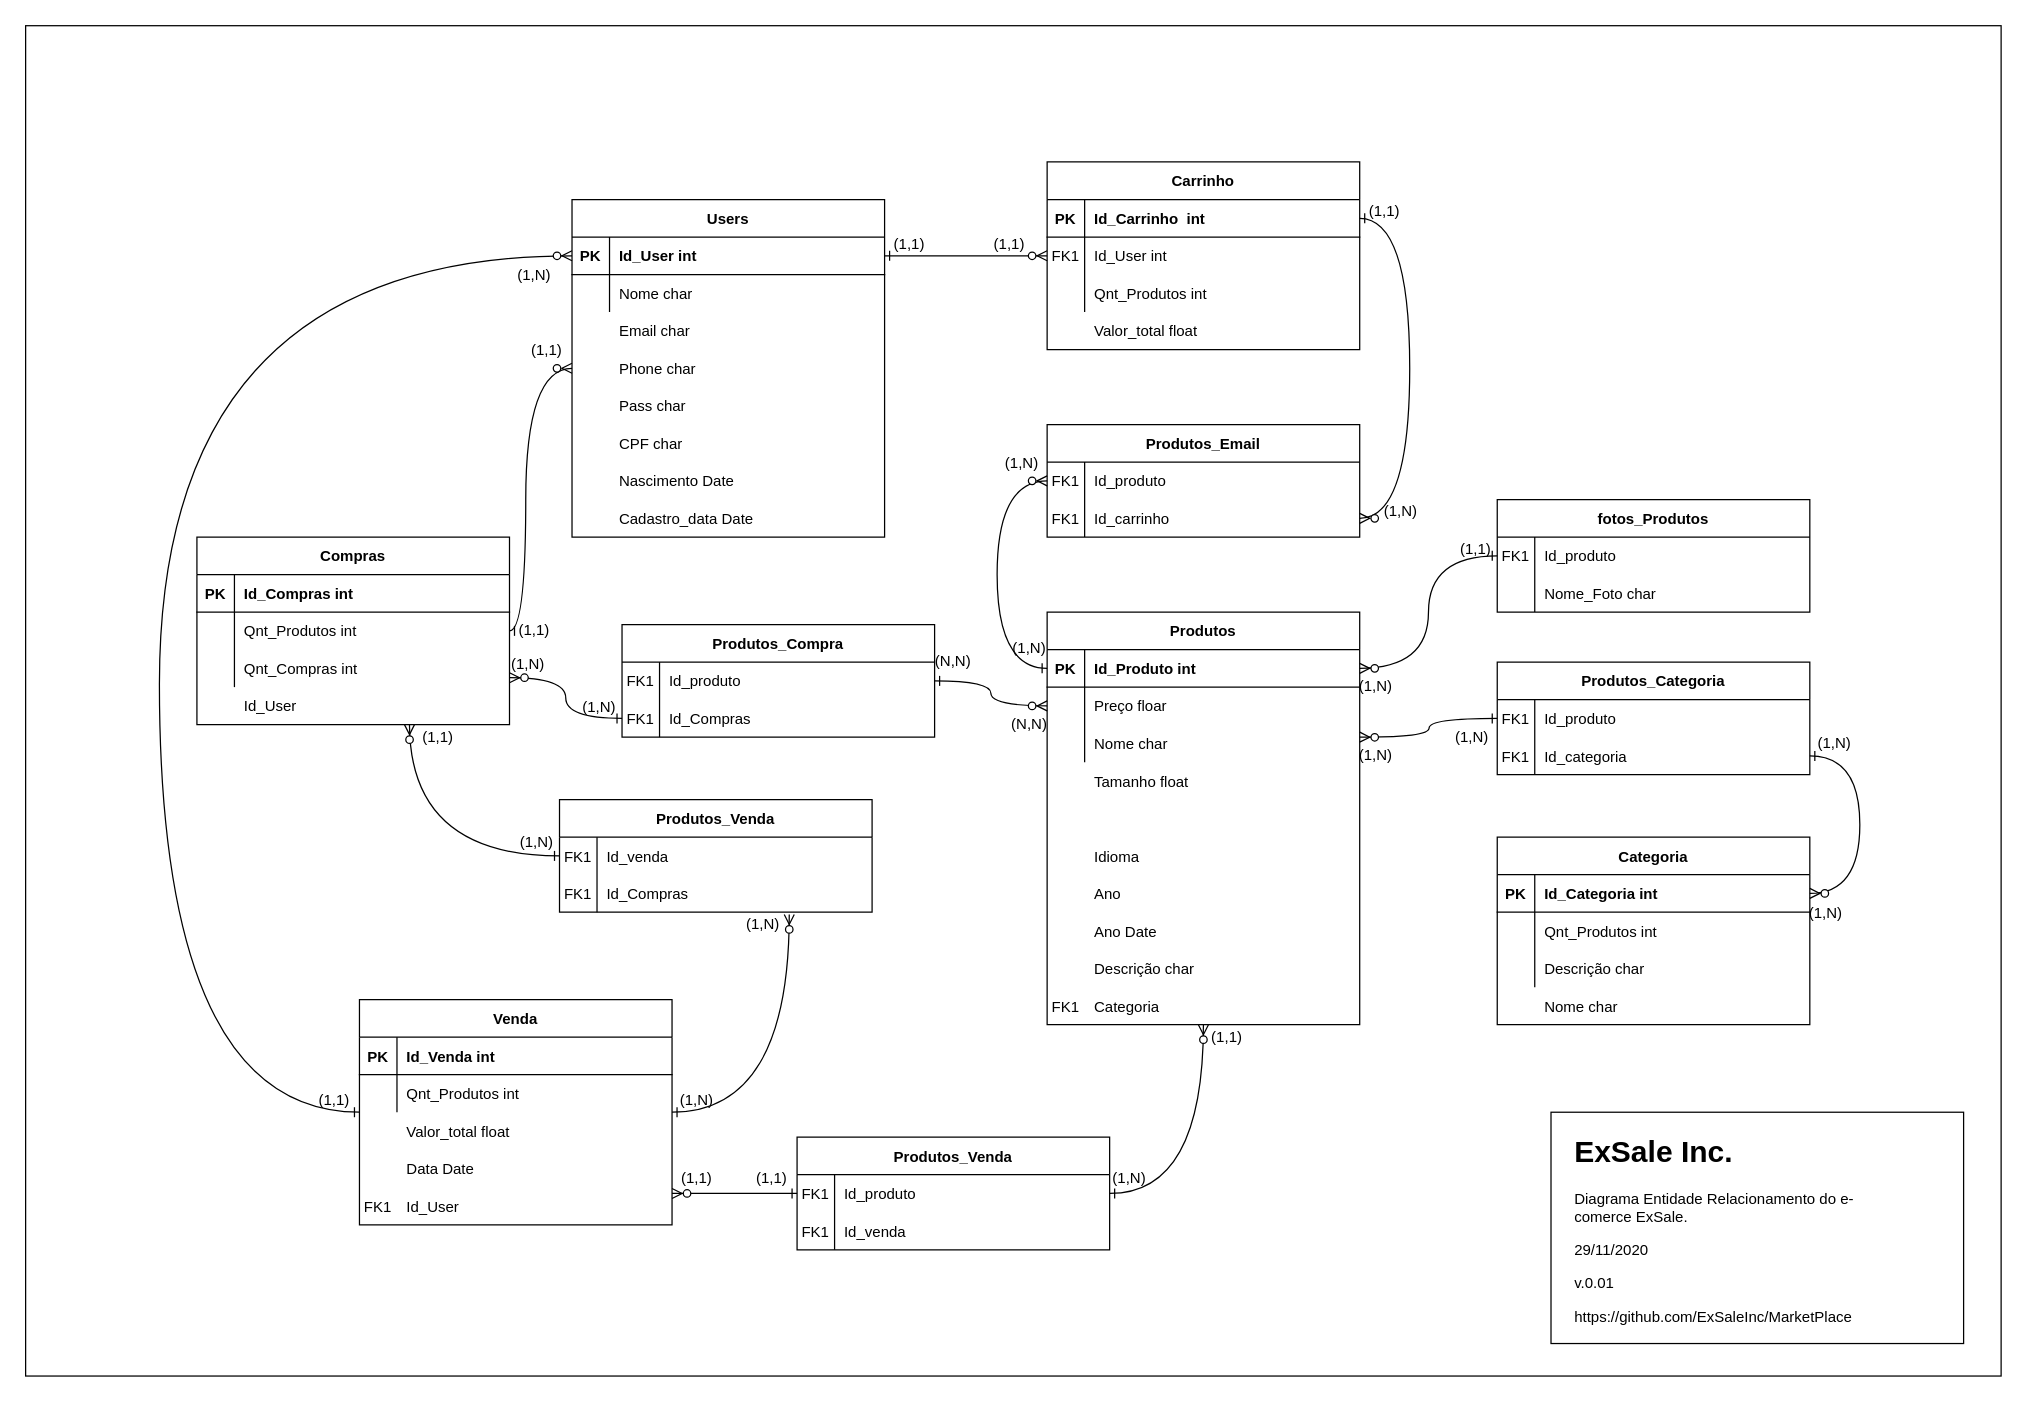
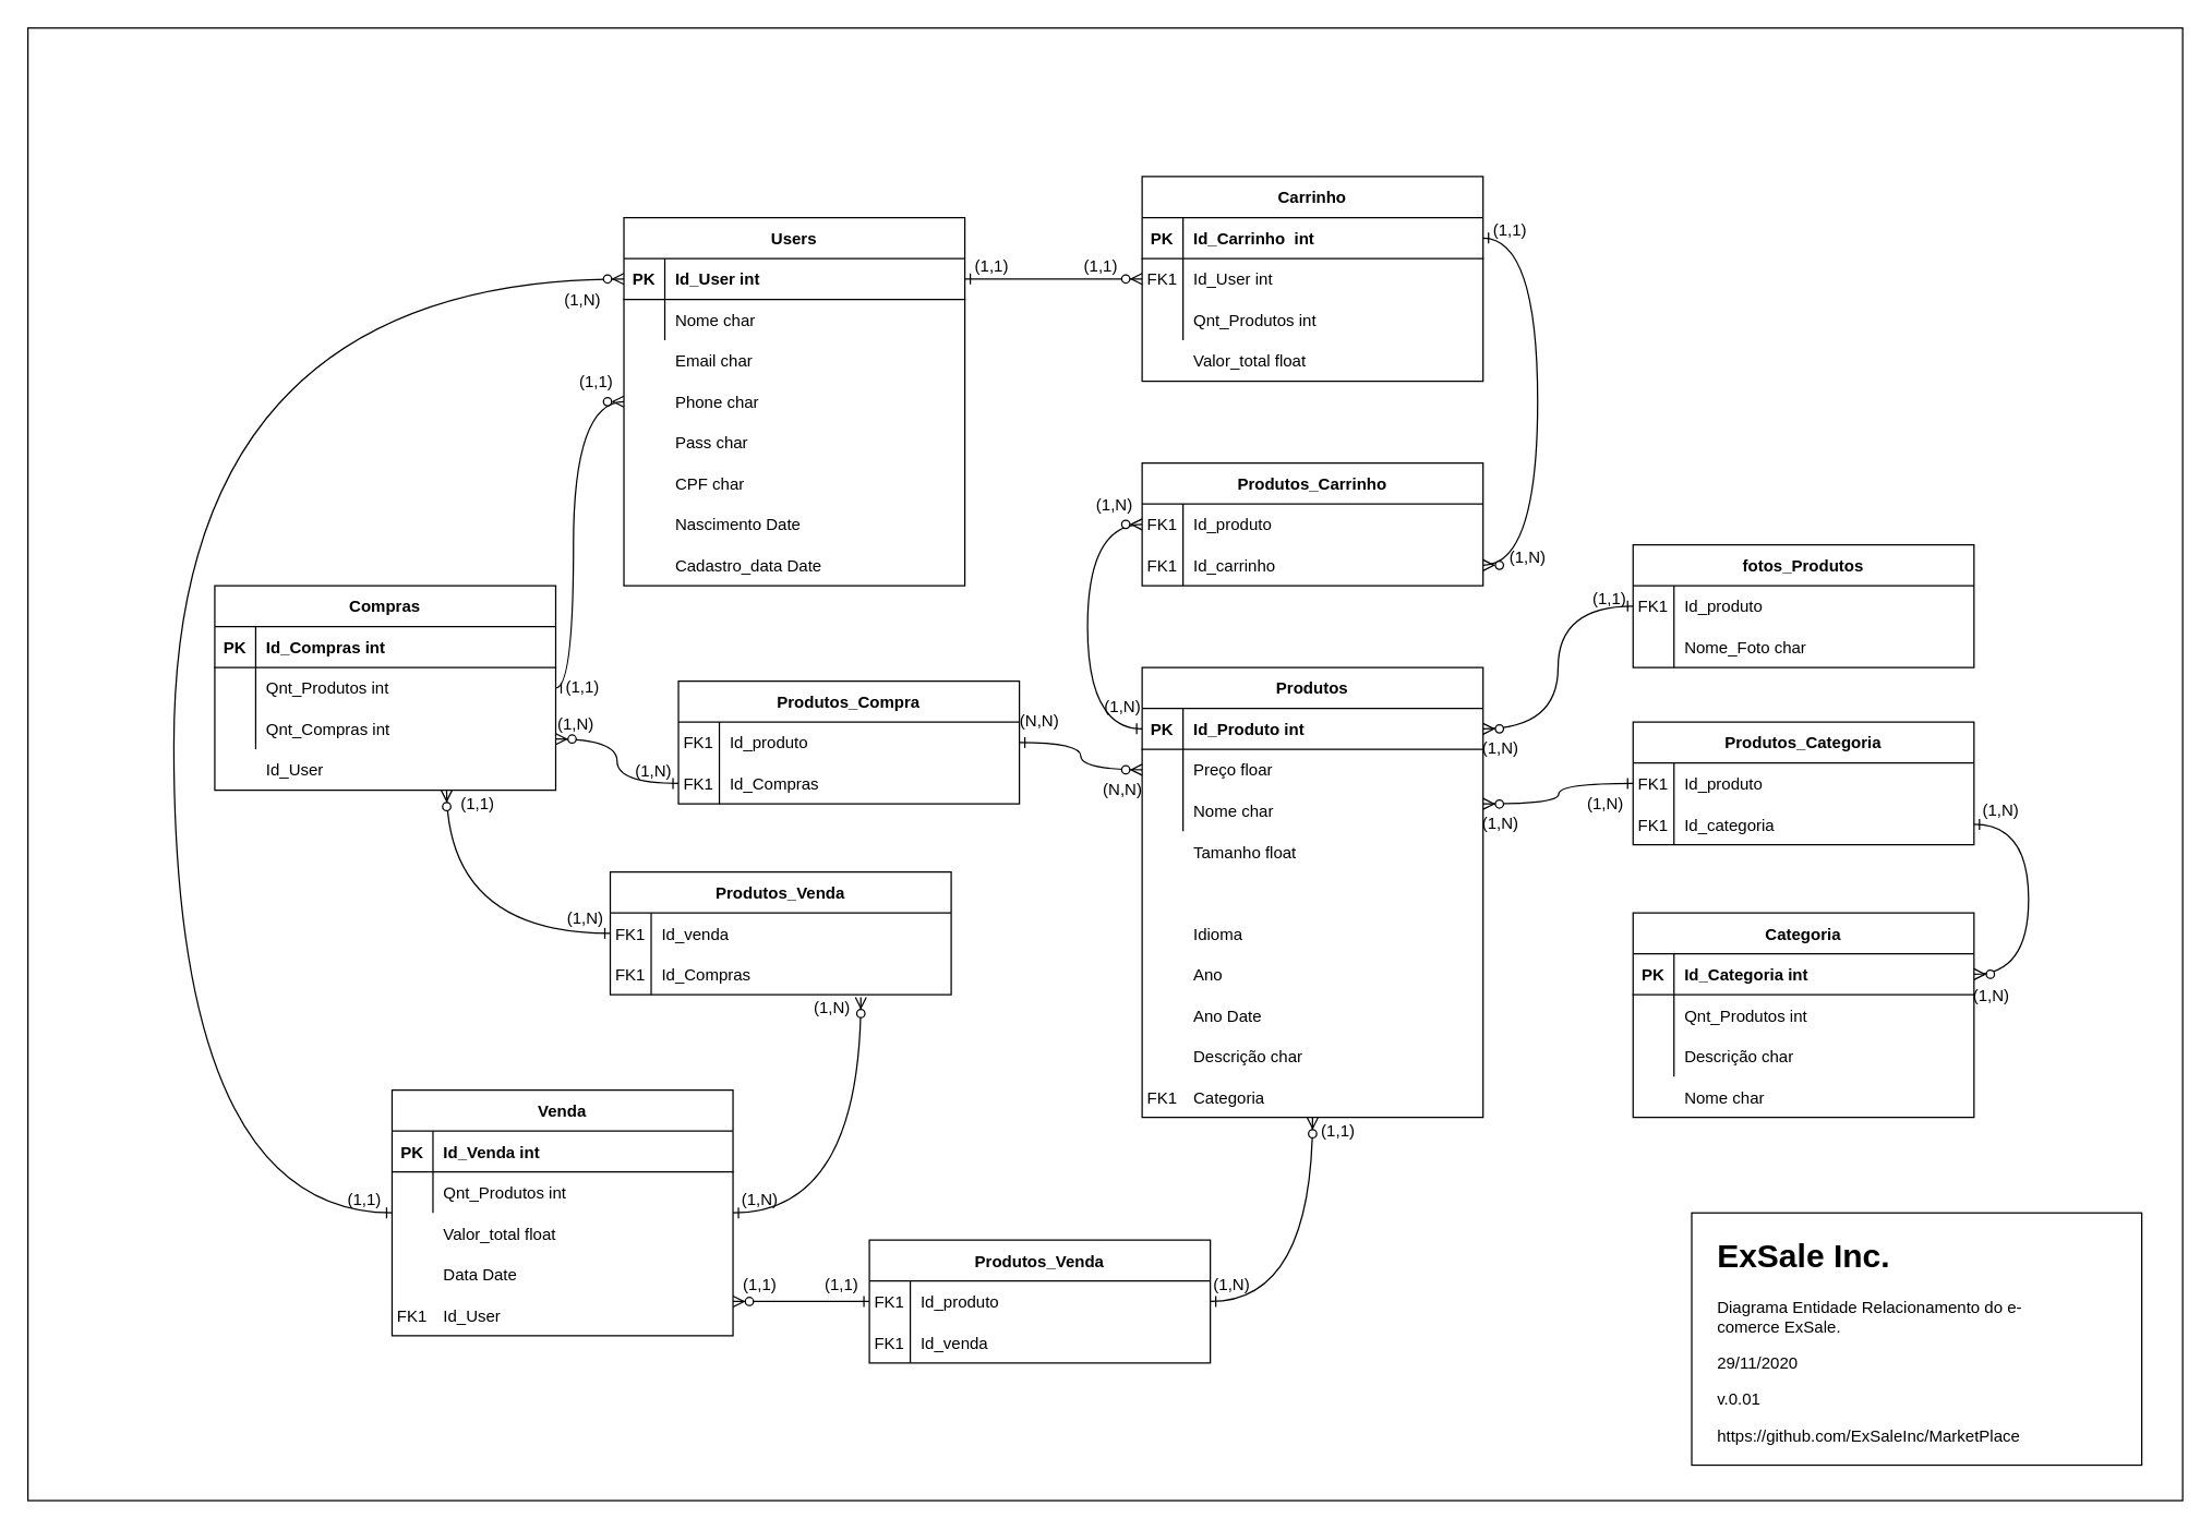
- <mxCell id="110" value="Produtos_Email" style="shape=table;startSize=30;container=1;collapsible=1;childLayout=tableLayout;fixedRows=1;rowLines=0;fontStyle=1;align=center;resizeLast=1;" vertex="1" parent="1"><mxGeometry x="837" y="339" width="250" height="90" as="geometry" /></mxCell>
+ <mxCell id="110" value="Produtos_Carrinho" style="shape=table;startSize=30;container=1;collapsible=1;childLayout=tableLayout;fixedRows=1;rowLines=0;fontStyle=1;align=center;resizeLast=1;" vertex="1" parent="1"><mxGeometry x="837" y="339" width="250" height="90" as="geometry" /></mxCell>
